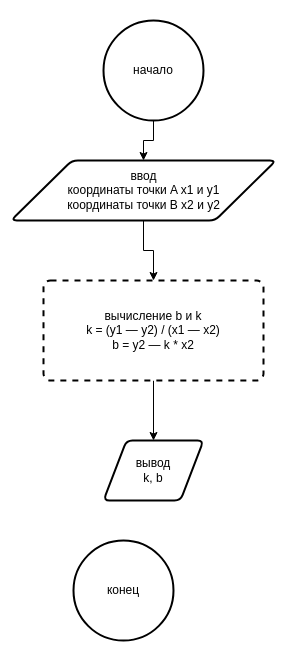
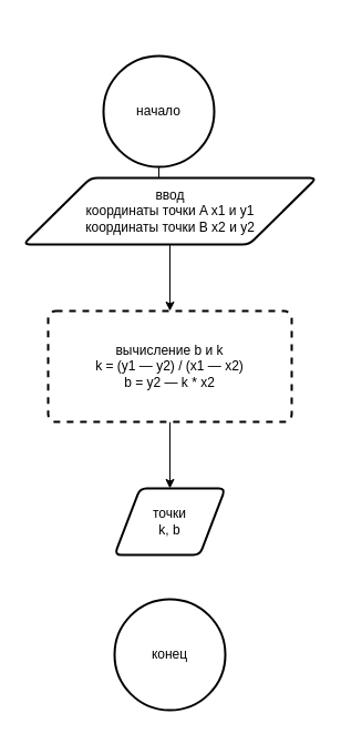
- <mxCell id="3" value="начало" style="strokeWidth=2;html=1;shape=mxgraph.flowchart.start_2;whiteSpace=wrap;" parent="1" vertex="1"><mxGeometry x="103" y="20" width="100" height="100" as="geometry" /></mxCell>
+ <mxCell id="3" value="начало" style="strokeWidth=2;html=1;shape=mxgraph.flowchart.start_2;whiteSpace=wrap;" parent="1" vertex="1"><mxGeometry x="93" y="50" width="100" height="100" as="geometry" /></mxCell>
- <mxCell id="5" value="ввод&lt;br&gt;координаты точки A x1 и y1&lt;br&gt;координаты точки B x2 и y2" style="shape=parallelogram;html=1;strokeWidth=2;perimeter=parallelogramPerimeter;whiteSpace=wrap;rounded=1;arcSize=12;size=0.23;" parent="1" vertex="1"><mxGeometry x="10.5" y="160" width="265" height="60" as="geometry" /></mxCell>
+ <mxCell id="5" value="ввод&lt;br&gt;координаты точки A x1 и y1&lt;br&gt;координаты точки B x2 и y2" style="shape=parallelogram;html=1;strokeWidth=2;perimeter=parallelogramPerimeter;whiteSpace=wrap;rounded=1;arcSize=12;size=0.23;" parent="1" vertex="1"><mxGeometry x="20.5" y="160" width="265" height="60" as="geometry" /></mxCell>
- <mxCell id="8" value="вывод&lt;br&gt;k, b" style="shape=parallelogram;html=1;strokeWidth=2;perimeter=parallelogramPerimeter;whiteSpace=wrap;rounded=1;arcSize=12;size=0.23;" parent="1" vertex="1"><mxGeometry x="103" y="440" width="100" height="60" as="geometry" /></mxCell>
+ <mxCell id="8" value="точки&lt;br&gt;k, b" style="shape=parallelogram;html=1;strokeWidth=2;perimeter=parallelogramPerimeter;whiteSpace=wrap;rounded=1;arcSize=12;size=0.23;" parent="1" vertex="1"><mxGeometry x="103" y="440" width="100" height="60" as="geometry" /></mxCell>
- <mxCell id="9" value="конец" style="strokeWidth=2;html=1;shape=mxgraph.flowchart.start_2;whiteSpace=wrap;" parent="1" vertex="1"><mxGeometry x="73" y="540" width="100" height="100" as="geometry" /></mxCell>
+ <mxCell id="9" value="конец" style="strokeWidth=2;html=1;shape=mxgraph.flowchart.start_2;whiteSpace=wrap;" parent="1" vertex="1"><mxGeometry x="103" y="540" width="100" height="100" as="geometry" /></mxCell>
